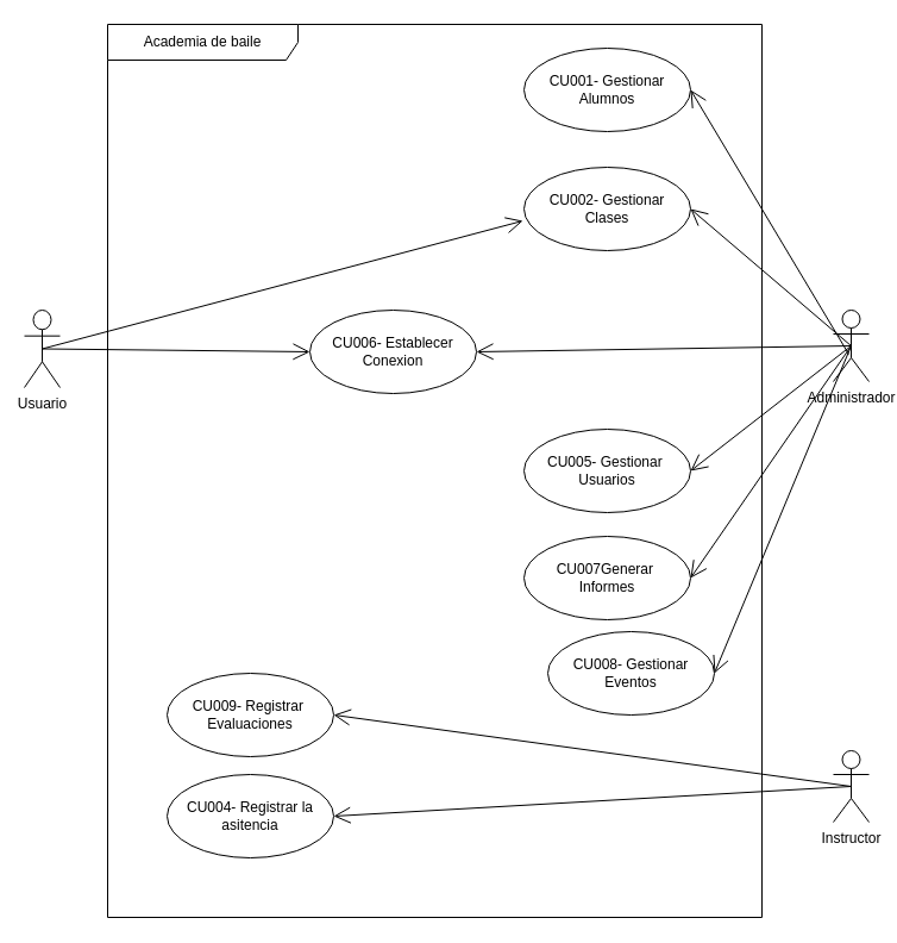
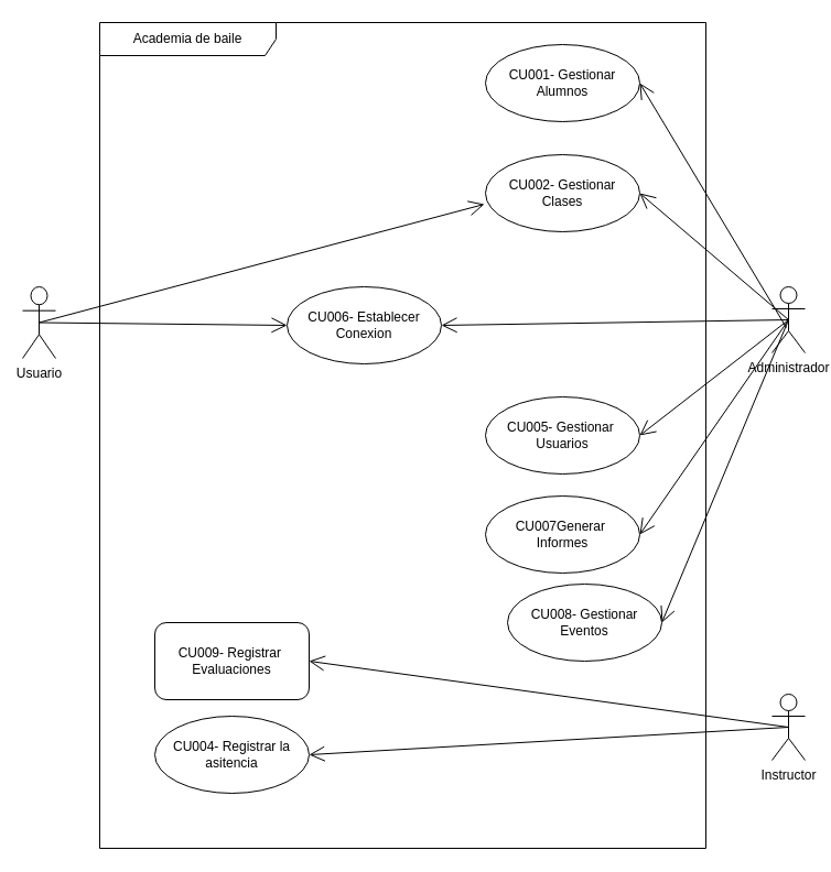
- <mxCell id="6" value="CU009- Registrar&amp;nbsp;&lt;div&gt;Evaluaciones&lt;/div&gt;" style="ellipse;whiteSpace=wrap;html=1;" vertex="1" parent="3"><mxGeometry x="50" y="545" width="140" height="70" as="geometry" /></mxCell>
+ <mxCell id="6" value="CU009- Registrar&amp;nbsp;&lt;div&gt;Evaluaciones&lt;/div&gt;" style="whiteSpace=wrap;html=1;rounded=1;" vertex="1" parent="3"><mxGeometry x="50" y="545" width="140" height="70" as="geometry" /></mxCell>
